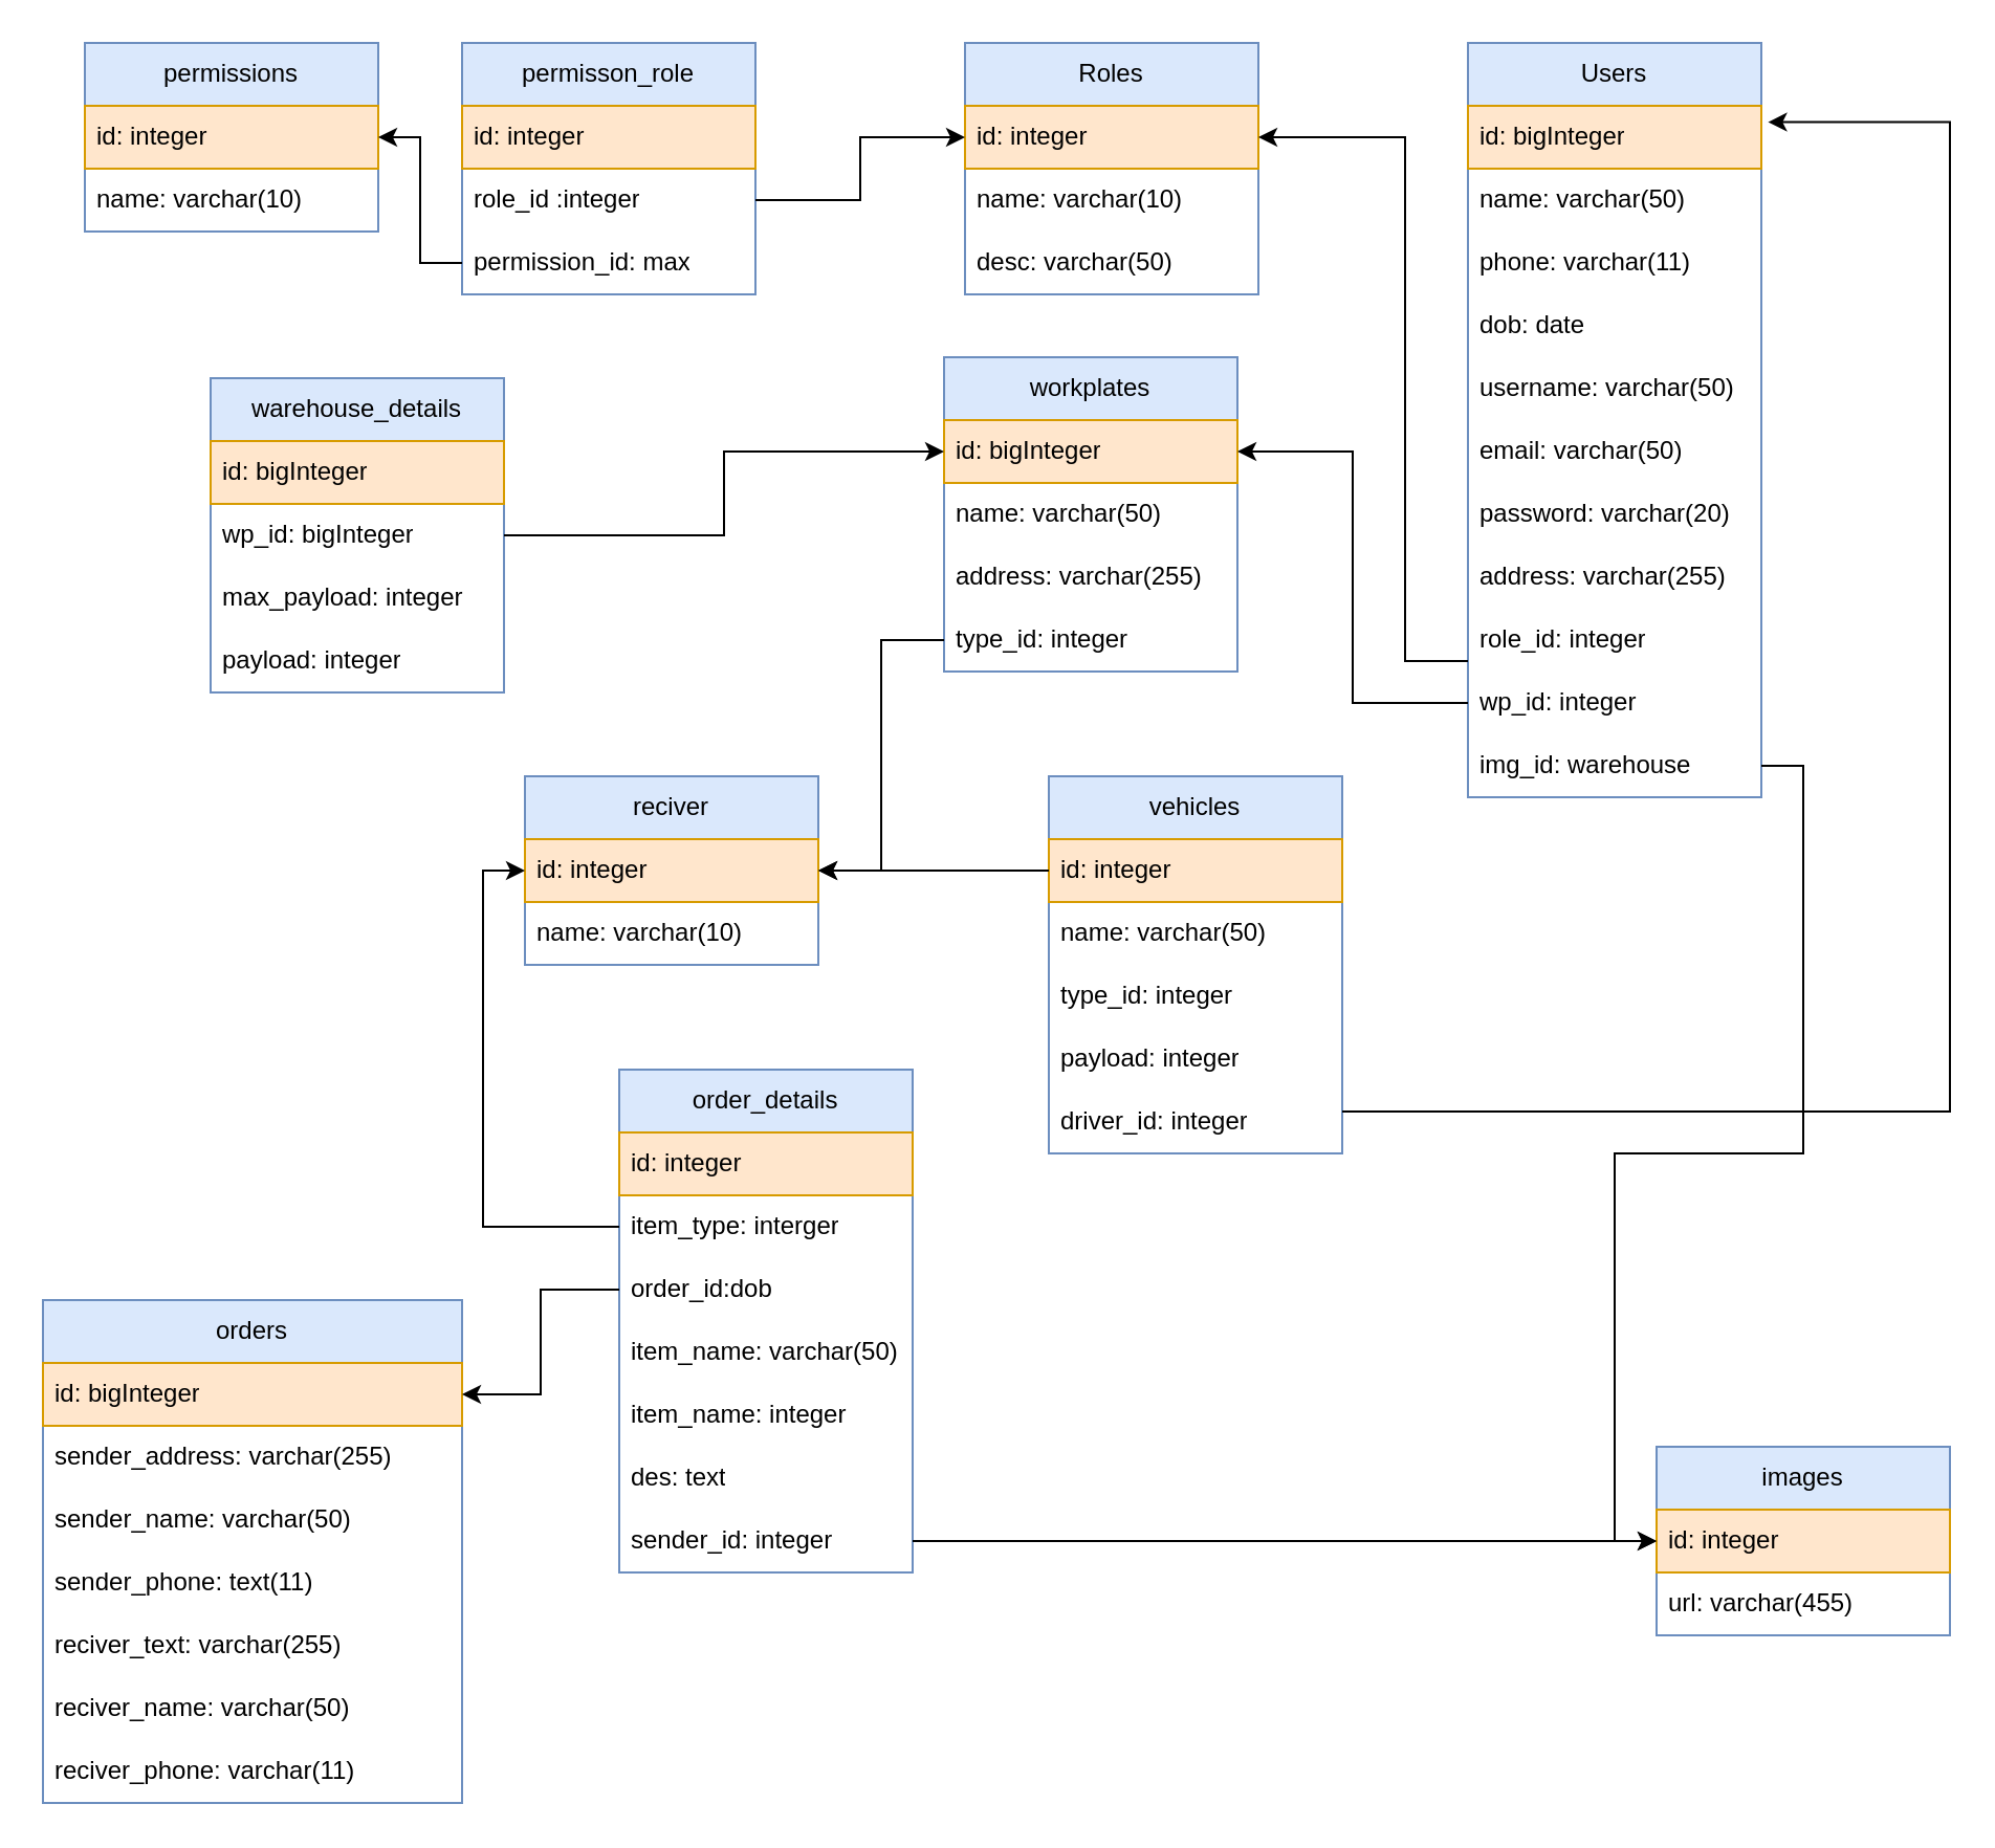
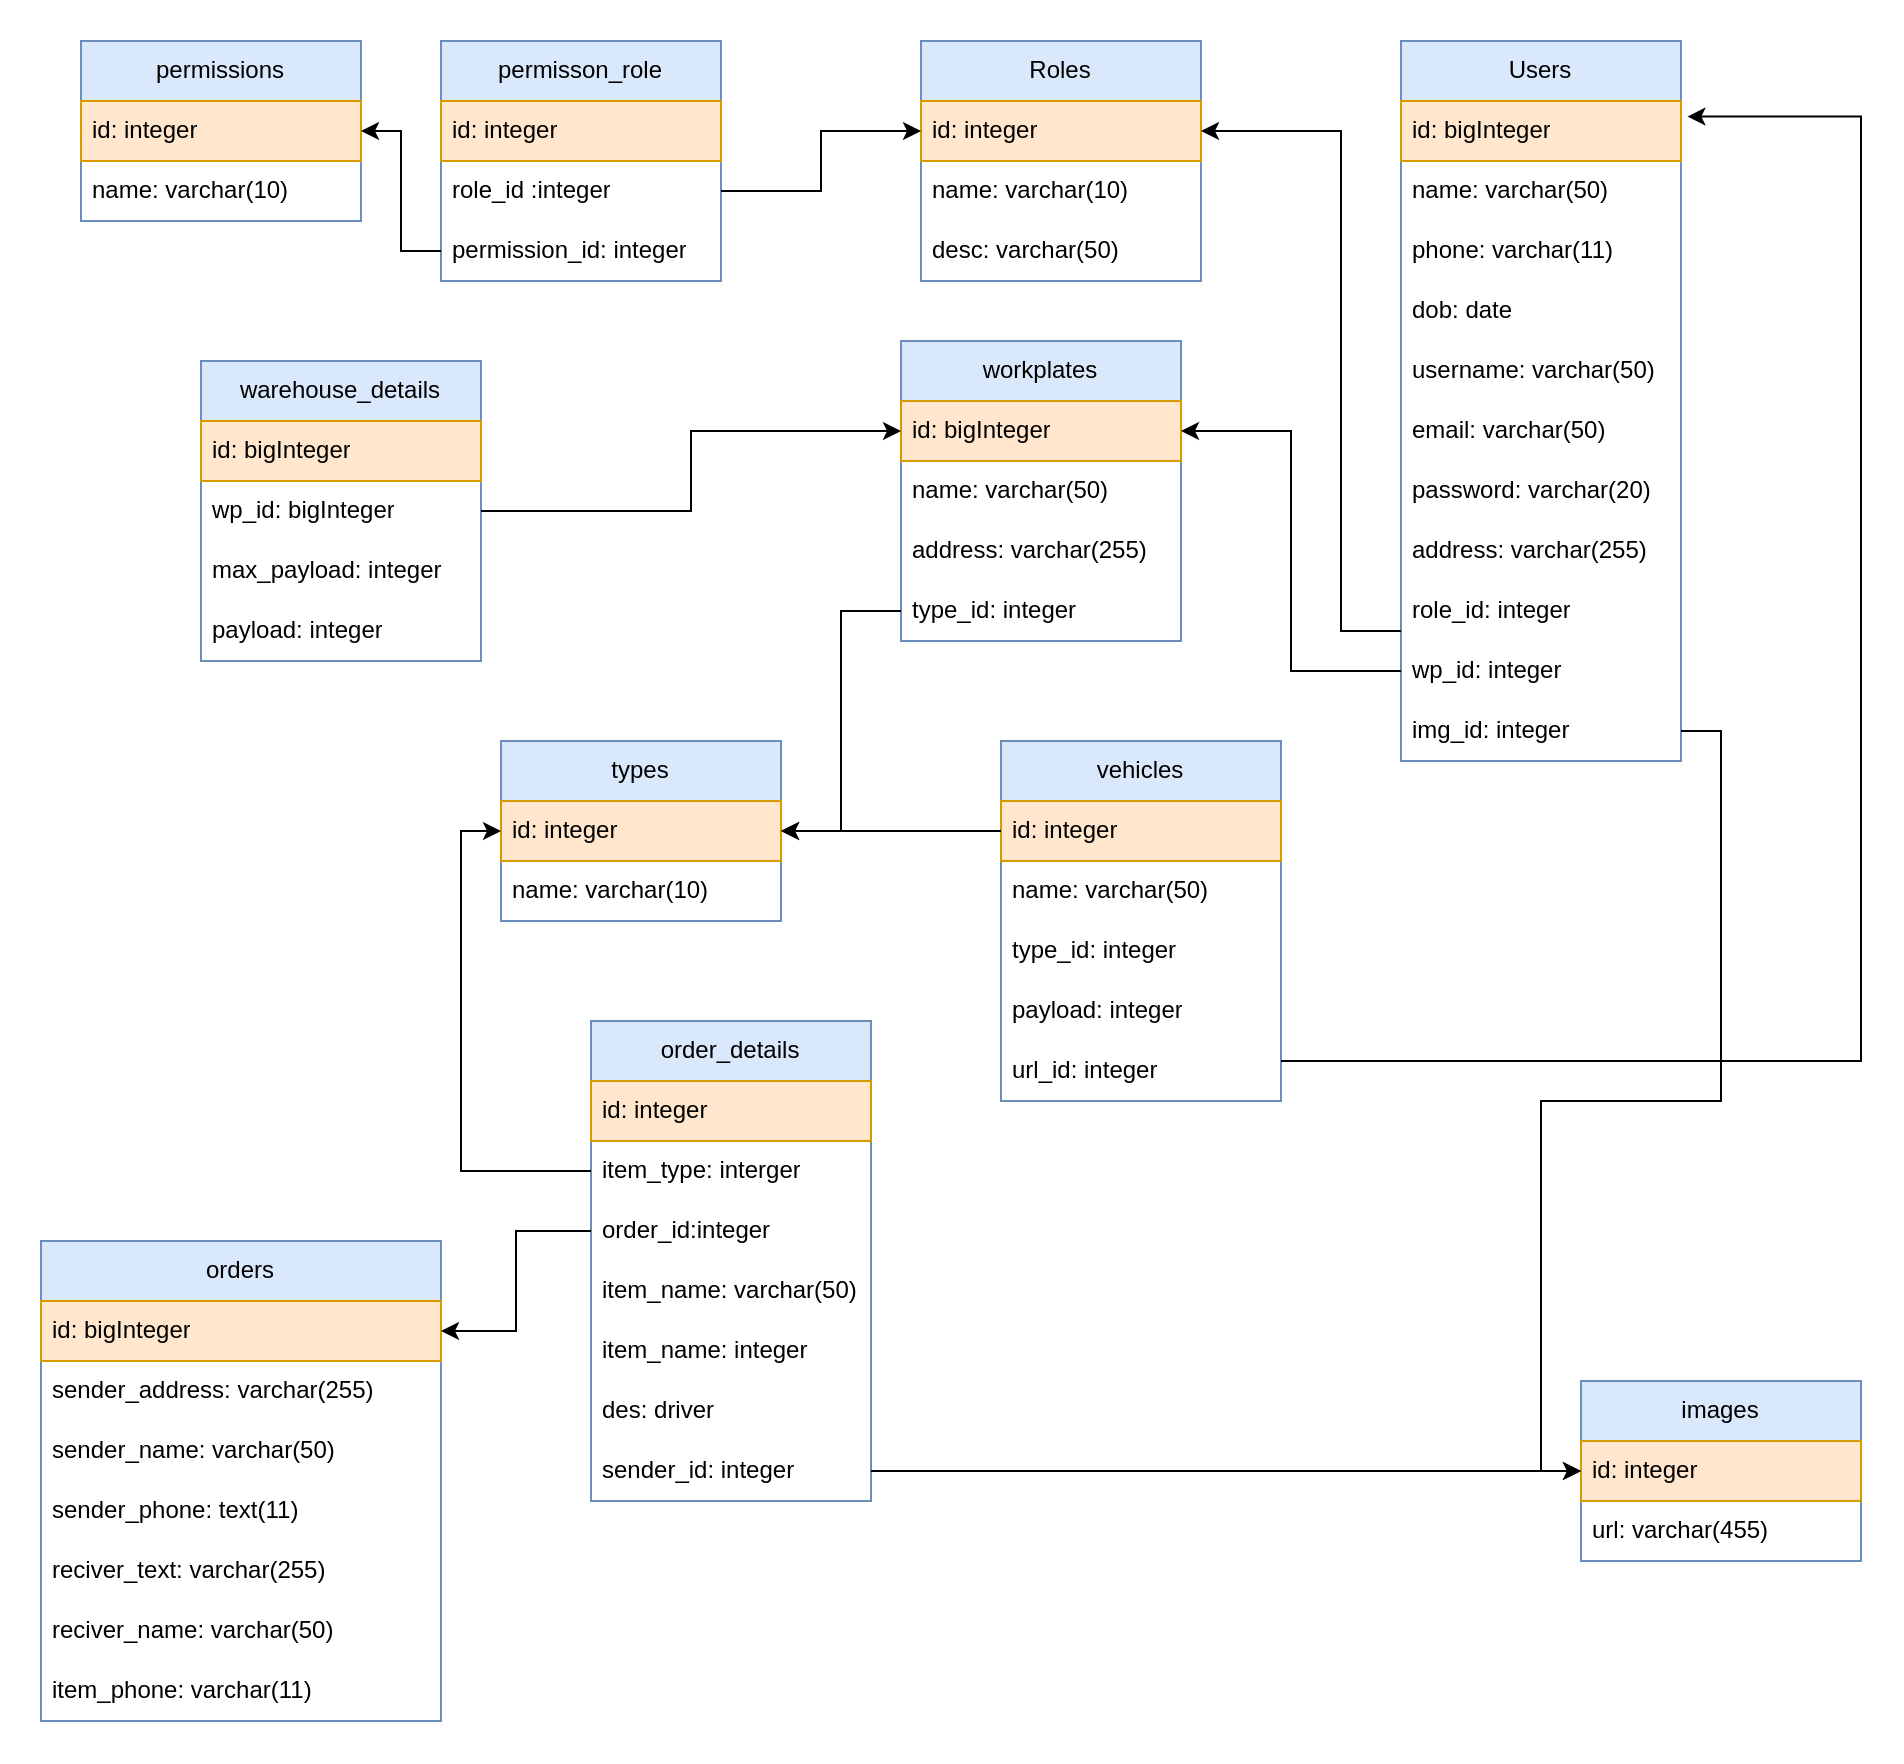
- <mxCell id="24" value="permission_id: max" style="text;strokeColor=none;fillColor=none;align=left;verticalAlign=middle;spacingLeft=4;spacingRight=4;overflow=hidden;points=[[0,0.5],[1,0.5]];portConstraint=eastwest;rotatable=0;whiteSpace=wrap;html=1;" parent="21" vertex="1"><mxGeometry y="90" width="140" height="30" as="geometry" /></mxCell>
+ <mxCell id="24" value="permission_id: integer" style="text;strokeColor=none;fillColor=none;align=left;verticalAlign=middle;spacingLeft=4;spacingRight=4;overflow=hidden;points=[[0,0.5],[1,0.5]];portConstraint=eastwest;rotatable=0;whiteSpace=wrap;html=1;" parent="21" vertex="1"><mxGeometry y="90" width="140" height="30" as="geometry" /></mxCell>
- <mxCell id="13" value="img_id: warehouse&lt;span id=&quot;docs-internal-guid-19f2e9f1-7fff-ade6-f1e6-df4fd4063c6c&quot;&gt;&lt;/span&gt;" style="text;strokeColor=none;fillColor=none;align=left;verticalAlign=middle;spacingLeft=4;spacingRight=4;overflow=hidden;points=[[0,0.5],[1,0.5]];portConstraint=eastwest;rotatable=0;whiteSpace=wrap;html=1;" parent="2" vertex="1"><mxGeometry y="330" width="140" height="30" as="geometry" /></mxCell>
+ <mxCell id="13" value="img_id: integer&lt;span id=&quot;docs-internal-guid-19f2e9f1-7fff-ade6-f1e6-df4fd4063c6c&quot;&gt;&lt;/span&gt;" style="text;strokeColor=none;fillColor=none;align=left;verticalAlign=middle;spacingLeft=4;spacingRight=4;overflow=hidden;points=[[0,0.5],[1,0.5]];portConstraint=eastwest;rotatable=0;whiteSpace=wrap;html=1;" parent="2" vertex="1"><mxGeometry y="330" width="140" height="30" as="geometry" /></mxCell>
- <mxCell id="31" value="reciver" style="swimlane;fontStyle=0;childLayout=stackLayout;horizontal=1;startSize=30;horizontalStack=0;resizeParent=1;resizeParentMax=0;resizeLast=0;collapsible=1;marginBottom=0;whiteSpace=wrap;html=1;fillColor=#dae8fc;strokeColor=#6c8ebf;" parent="1" vertex="1"><mxGeometry x="250" y="370" width="140" height="90" as="geometry" /></mxCell>
+ <mxCell id="31" value="types" style="swimlane;fontStyle=0;childLayout=stackLayout;horizontal=1;startSize=30;horizontalStack=0;resizeParent=1;resizeParentMax=0;resizeLast=0;collapsible=1;marginBottom=0;whiteSpace=wrap;html=1;fillColor=#dae8fc;strokeColor=#6c8ebf;" parent="1" vertex="1"><mxGeometry x="250" y="370" width="140" height="90" as="geometry" /></mxCell>
- <mxCell id="72" value="driver_id: integer" style="text;strokeColor=none;fillColor=none;align=left;verticalAlign=middle;spacingLeft=4;spacingRight=4;overflow=hidden;points=[[0,0.5],[1,0.5]];portConstraint=eastwest;rotatable=0;whiteSpace=wrap;html=1;" parent="67" vertex="1"><mxGeometry y="150" width="140" height="30" as="geometry" /></mxCell>
+ <mxCell id="72" value="url_id: integer" style="text;strokeColor=none;fillColor=none;align=left;verticalAlign=middle;spacingLeft=4;spacingRight=4;overflow=hidden;points=[[0,0.5],[1,0.5]];portConstraint=eastwest;rotatable=0;whiteSpace=wrap;html=1;" parent="67" vertex="1"><mxGeometry y="150" width="140" height="30" as="geometry" /></mxCell>
- <mxCell id="52" value="order_id:dob" style="text;strokeColor=none;fillColor=none;align=left;verticalAlign=middle;spacingLeft=4;spacingRight=4;overflow=hidden;points=[[0,0.5],[1,0.5]];portConstraint=eastwest;rotatable=0;whiteSpace=wrap;html=1;" parent="49" vertex="1"><mxGeometry y="90" width="140" height="30" as="geometry" /></mxCell>
+ <mxCell id="52" value="order_id:integer" style="text;strokeColor=none;fillColor=none;align=left;verticalAlign=middle;spacingLeft=4;spacingRight=4;overflow=hidden;points=[[0,0.5],[1,0.5]];portConstraint=eastwest;rotatable=0;whiteSpace=wrap;html=1;" parent="49" vertex="1"><mxGeometry y="90" width="140" height="30" as="geometry" /></mxCell>
- <mxCell id="55" value="des: text" style="text;strokeColor=none;fillColor=none;align=left;verticalAlign=middle;spacingLeft=4;spacingRight=4;overflow=hidden;points=[[0,0.5],[1,0.5]];portConstraint=eastwest;rotatable=0;whiteSpace=wrap;html=1;" parent="49" vertex="1"><mxGeometry y="180" width="140" height="30" as="geometry" /></mxCell>
+ <mxCell id="55" value="des: driver" style="text;strokeColor=none;fillColor=none;align=left;verticalAlign=middle;spacingLeft=4;spacingRight=4;overflow=hidden;points=[[0,0.5],[1,0.5]];portConstraint=eastwest;rotatable=0;whiteSpace=wrap;html=1;" parent="49" vertex="1"><mxGeometry y="180" width="140" height="30" as="geometry" /></mxCell>
- <mxCell id="48" value="reciver_phone: varchar(11)" style="text;strokeColor=none;fillColor=none;align=left;verticalAlign=middle;spacingLeft=4;spacingRight=4;overflow=hidden;points=[[0,0.5],[1,0.5]];portConstraint=eastwest;rotatable=0;whiteSpace=wrap;html=1;" parent="41" vertex="1"><mxGeometry y="210" width="200" height="30" as="geometry" /></mxCell>
+ <mxCell id="48" value="item_phone: varchar(11)" style="text;strokeColor=none;fillColor=none;align=left;verticalAlign=middle;spacingLeft=4;spacingRight=4;overflow=hidden;points=[[0,0.5],[1,0.5]];portConstraint=eastwest;rotatable=0;whiteSpace=wrap;html=1;" parent="41" vertex="1"><mxGeometry y="210" width="200" height="30" as="geometry" /></mxCell>
